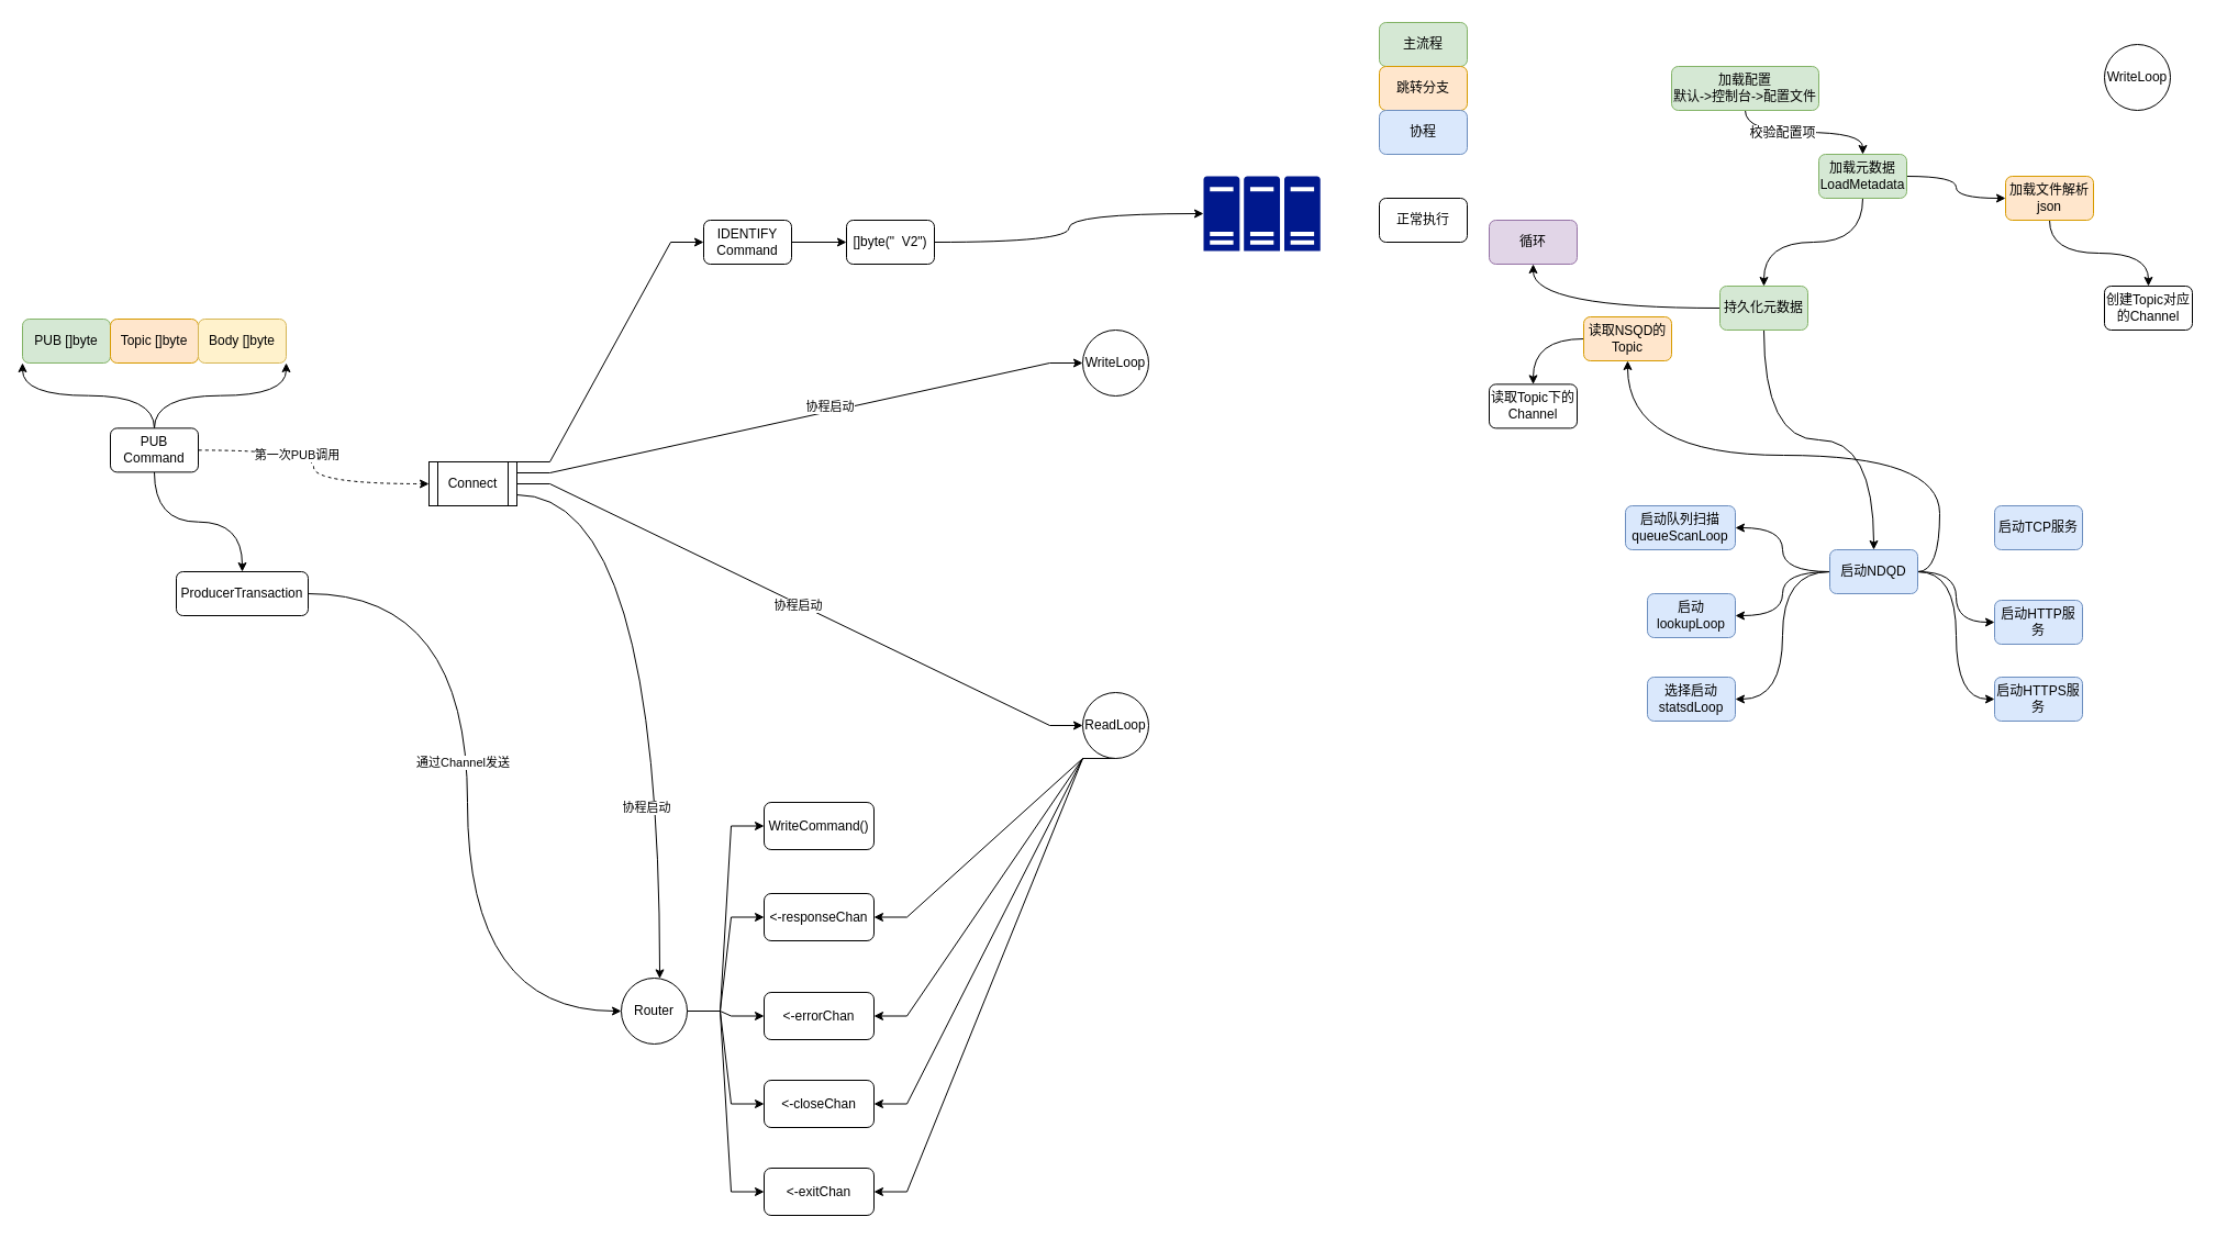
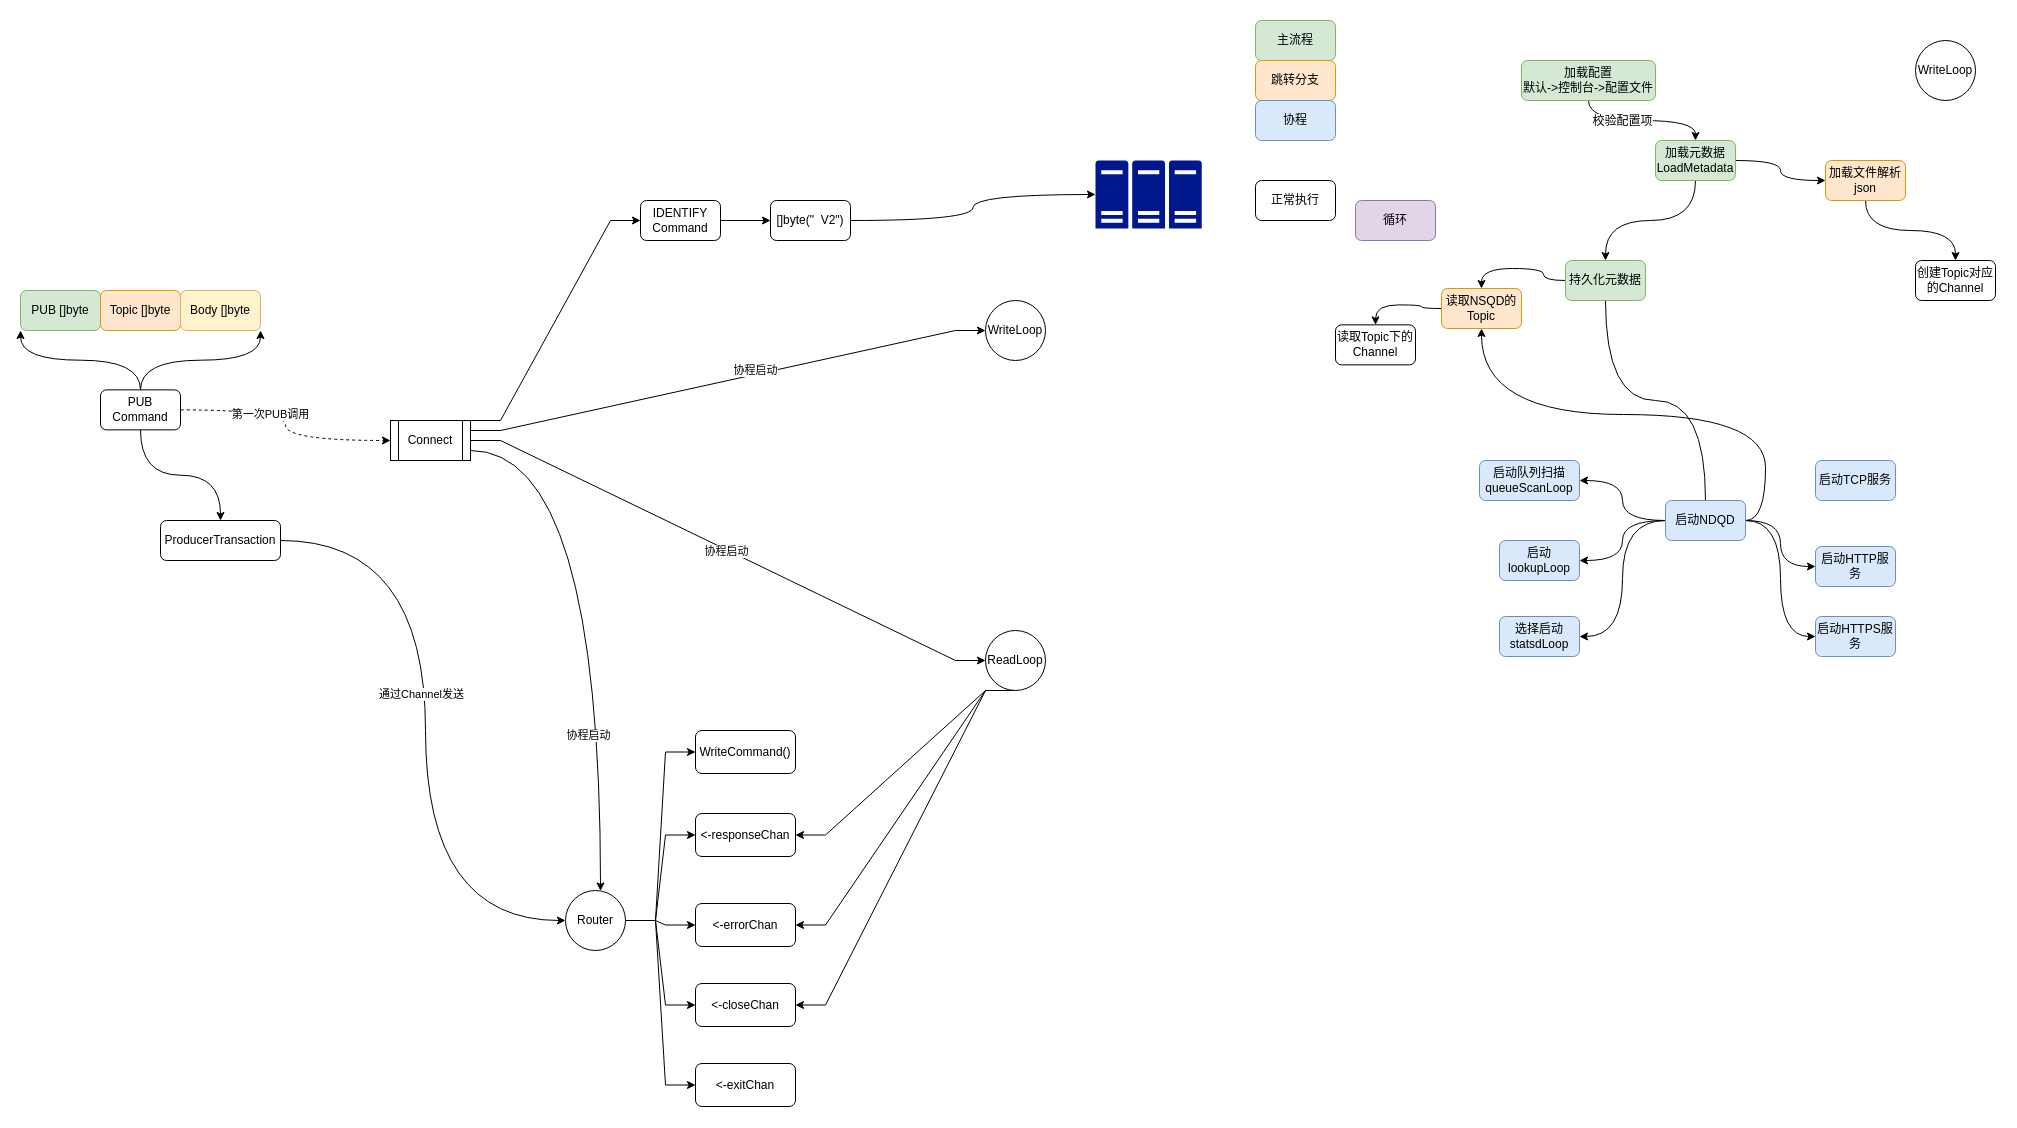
- <mxCell id="52" style="edgeStyle=orthogonalEdgeStyle;curved=1;rounded=0;orthogonalLoop=1;jettySize=auto;html=1;exitX=0;exitY=0.5;exitDx=0;exitDy=0;fontSize=12;strokeWidth=1;" parent="1" source="54" target="77" edge="1"><mxGeometry relative="1" as="geometry" /></mxCell>
+ <mxCell id="52" style="edgeStyle=orthogonalEdgeStyle;curved=1;rounded=0;orthogonalLoop=1;jettySize=auto;html=1;exitX=0;exitY=0.5;exitDx=0;exitDy=0;entryX=0.5;entryY=0;entryDx=0;entryDy=0;fontSize=12;strokeWidth=1;" parent="1" source="54" target="66" edge="1"><mxGeometry relative="1" as="geometry" /></mxCell>
- <mxCell id="67" value="读取Topic下的Channel" style="rounded=1;whiteSpace=wrap;html=1;fontStyle=0;fontSize=12;" parent="1" vertex="1"><mxGeometry x="1355" y="349.37" width="80" height="40" as="geometry" /></mxCell>
+ <mxCell id="67" value="读取Topic下的Channel" style="rounded=1;whiteSpace=wrap;html=1;fontStyle=0;fontSize=12;" parent="1" vertex="1"><mxGeometry x="1335" y="324.37" width="80" height="40" as="geometry" /></mxCell>
- <mxCell id="53" style="edgeStyle=orthogonalEdgeStyle;curved=1;rounded=0;orthogonalLoop=1;jettySize=auto;html=1;exitX=0.5;exitY=1;exitDx=0;exitDy=0;fontSize=12;strokeWidth=1;" parent="1" source="54" target="61" edge="1"><mxGeometry relative="1" as="geometry" /></mxCell>
+ <mxCell id="53" style="edgeStyle=orthogonalEdgeStyle;curved=1;rounded=0;orthogonalLoop=1;jettySize=auto;html=1;exitX=0.5;exitY=1;exitDx=0;exitDy=0;fontSize=12;strokeWidth=1;endArrow=none;" parent="1" source="54" target="61" edge="1"><mxGeometry relative="1" as="geometry" /></mxCell>
- <mxCell id="27" style="edgeStyle=entityRelationEdgeStyle;rounded=0;orthogonalLoop=1;jettySize=auto;html=1;exitX=0.5;exitY=1;exitDx=0;exitDy=0;entryX=1;entryY=0.5;entryDx=0;entryDy=0;strokeWidth=1;" parent="1" source="28" target="44" edge="1"><mxGeometry relative="1" as="geometry" /></mxCell>
